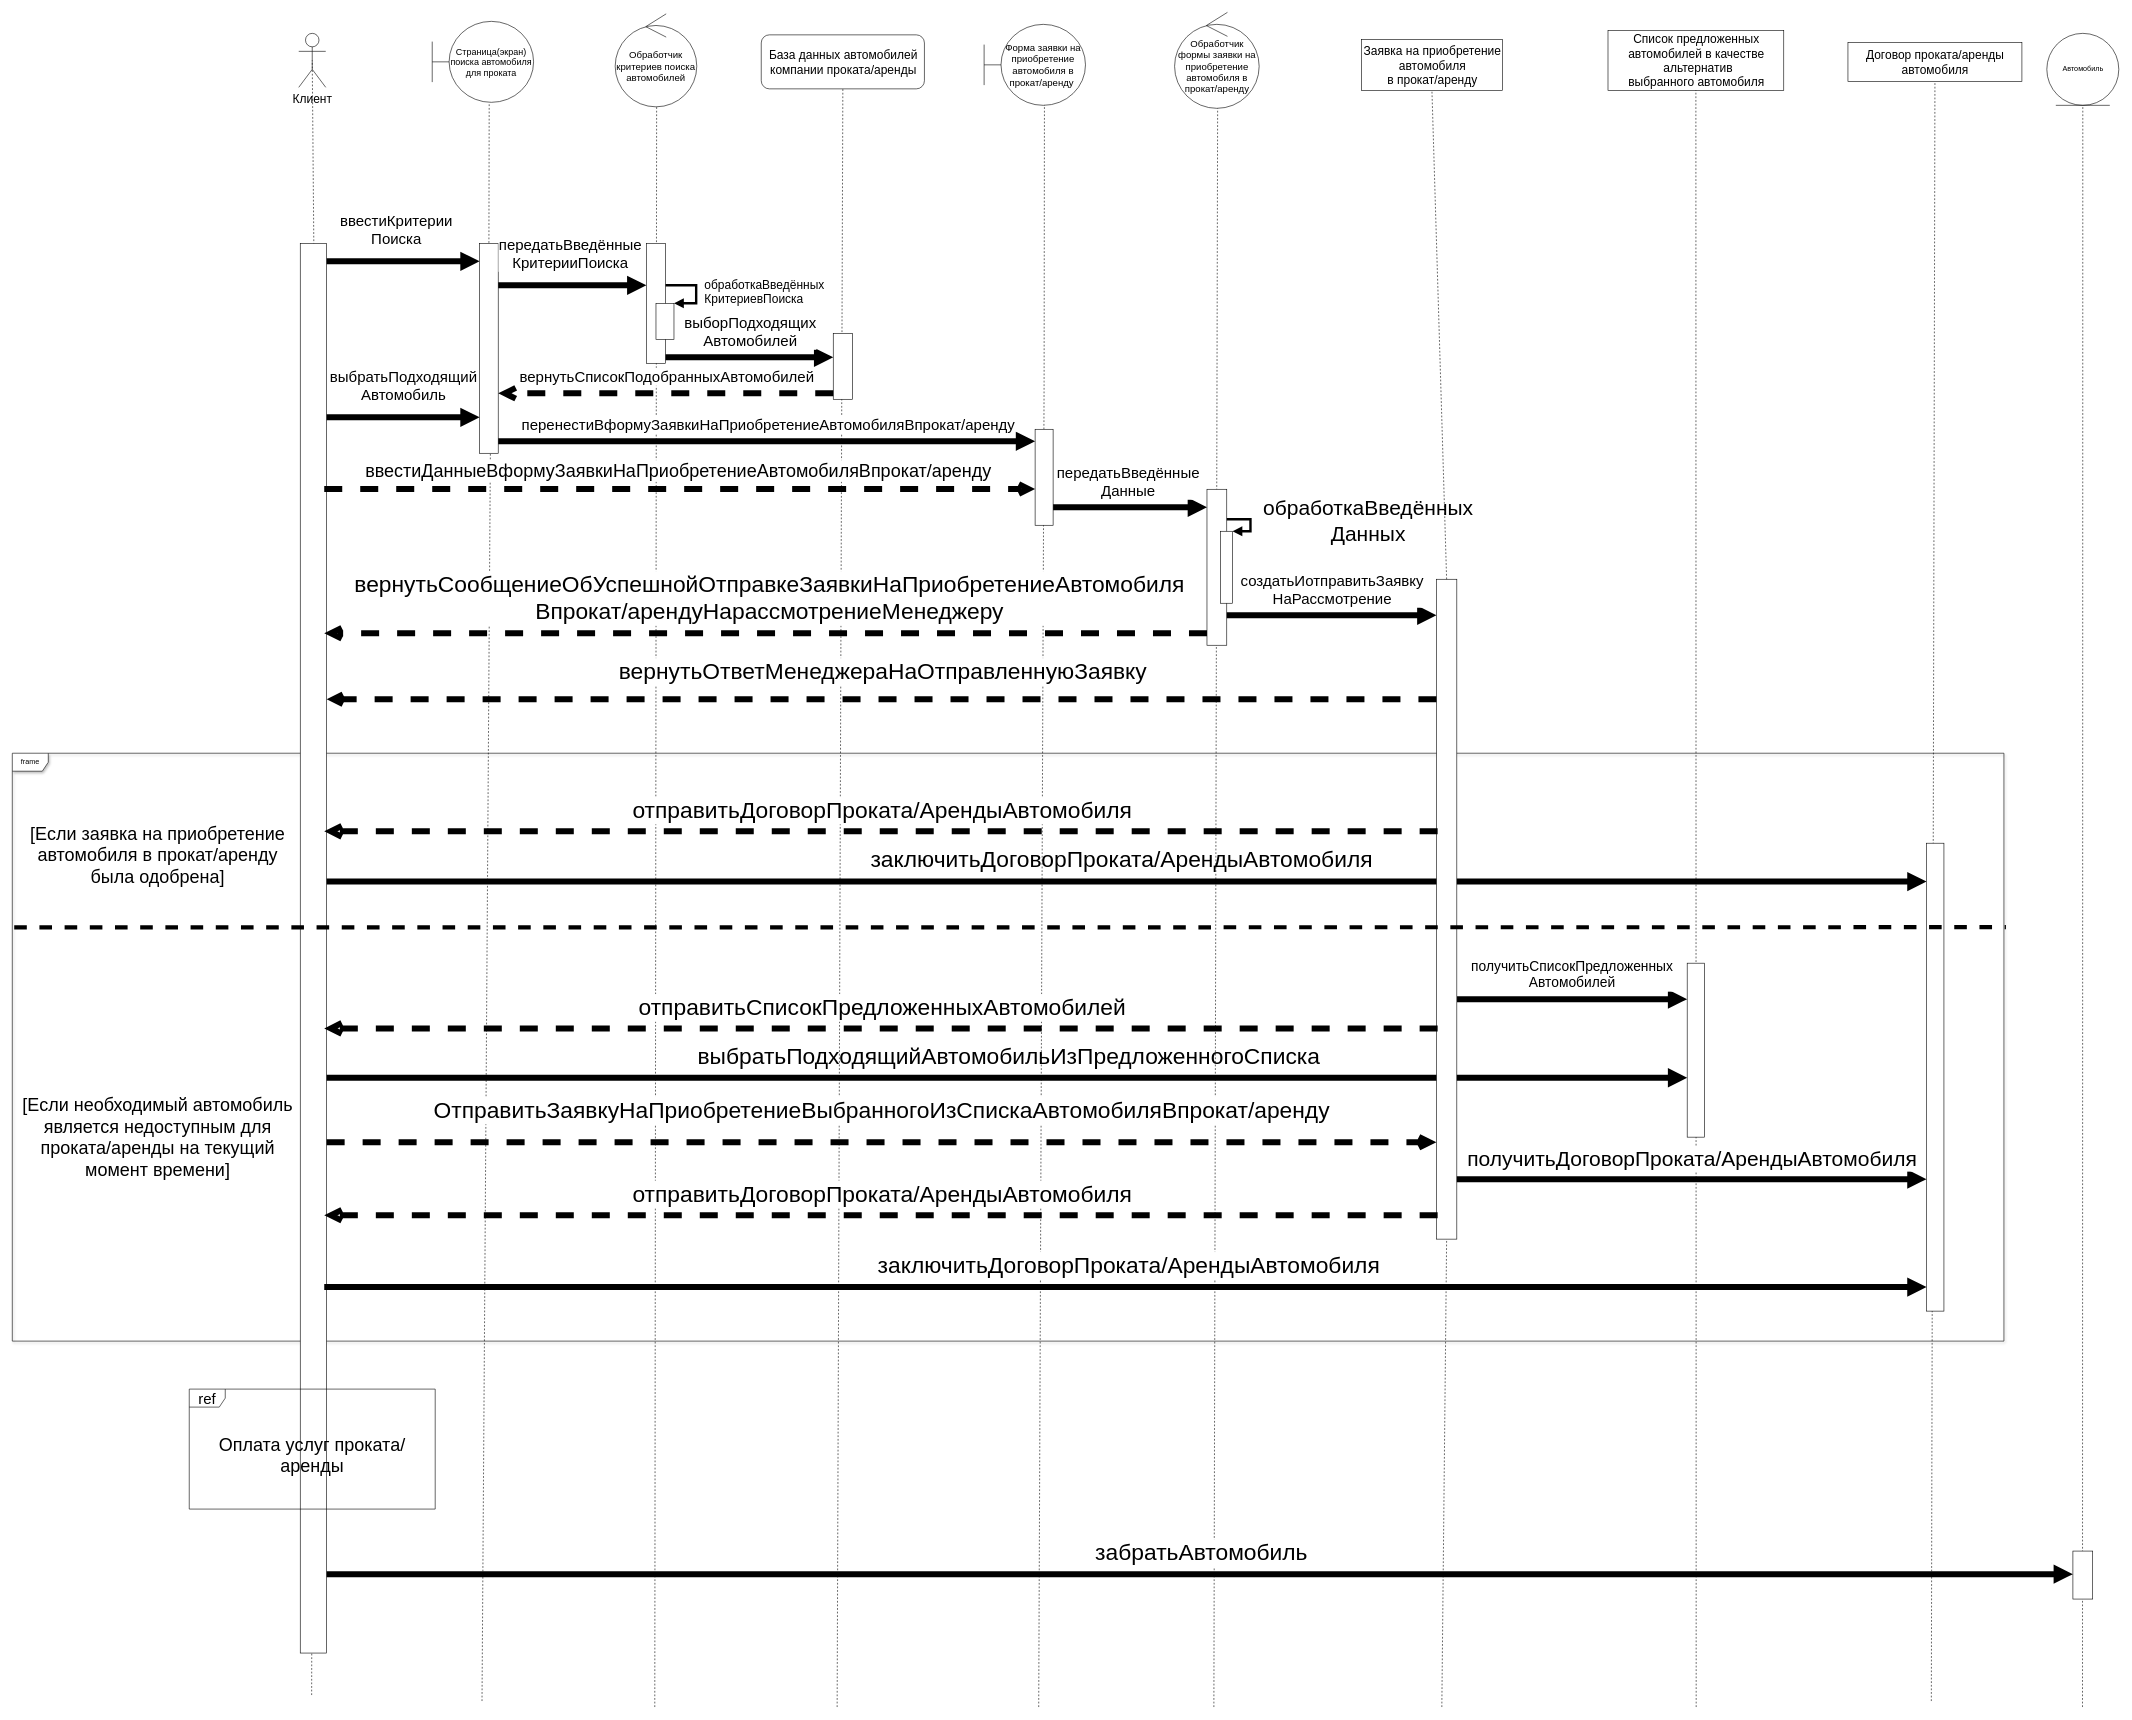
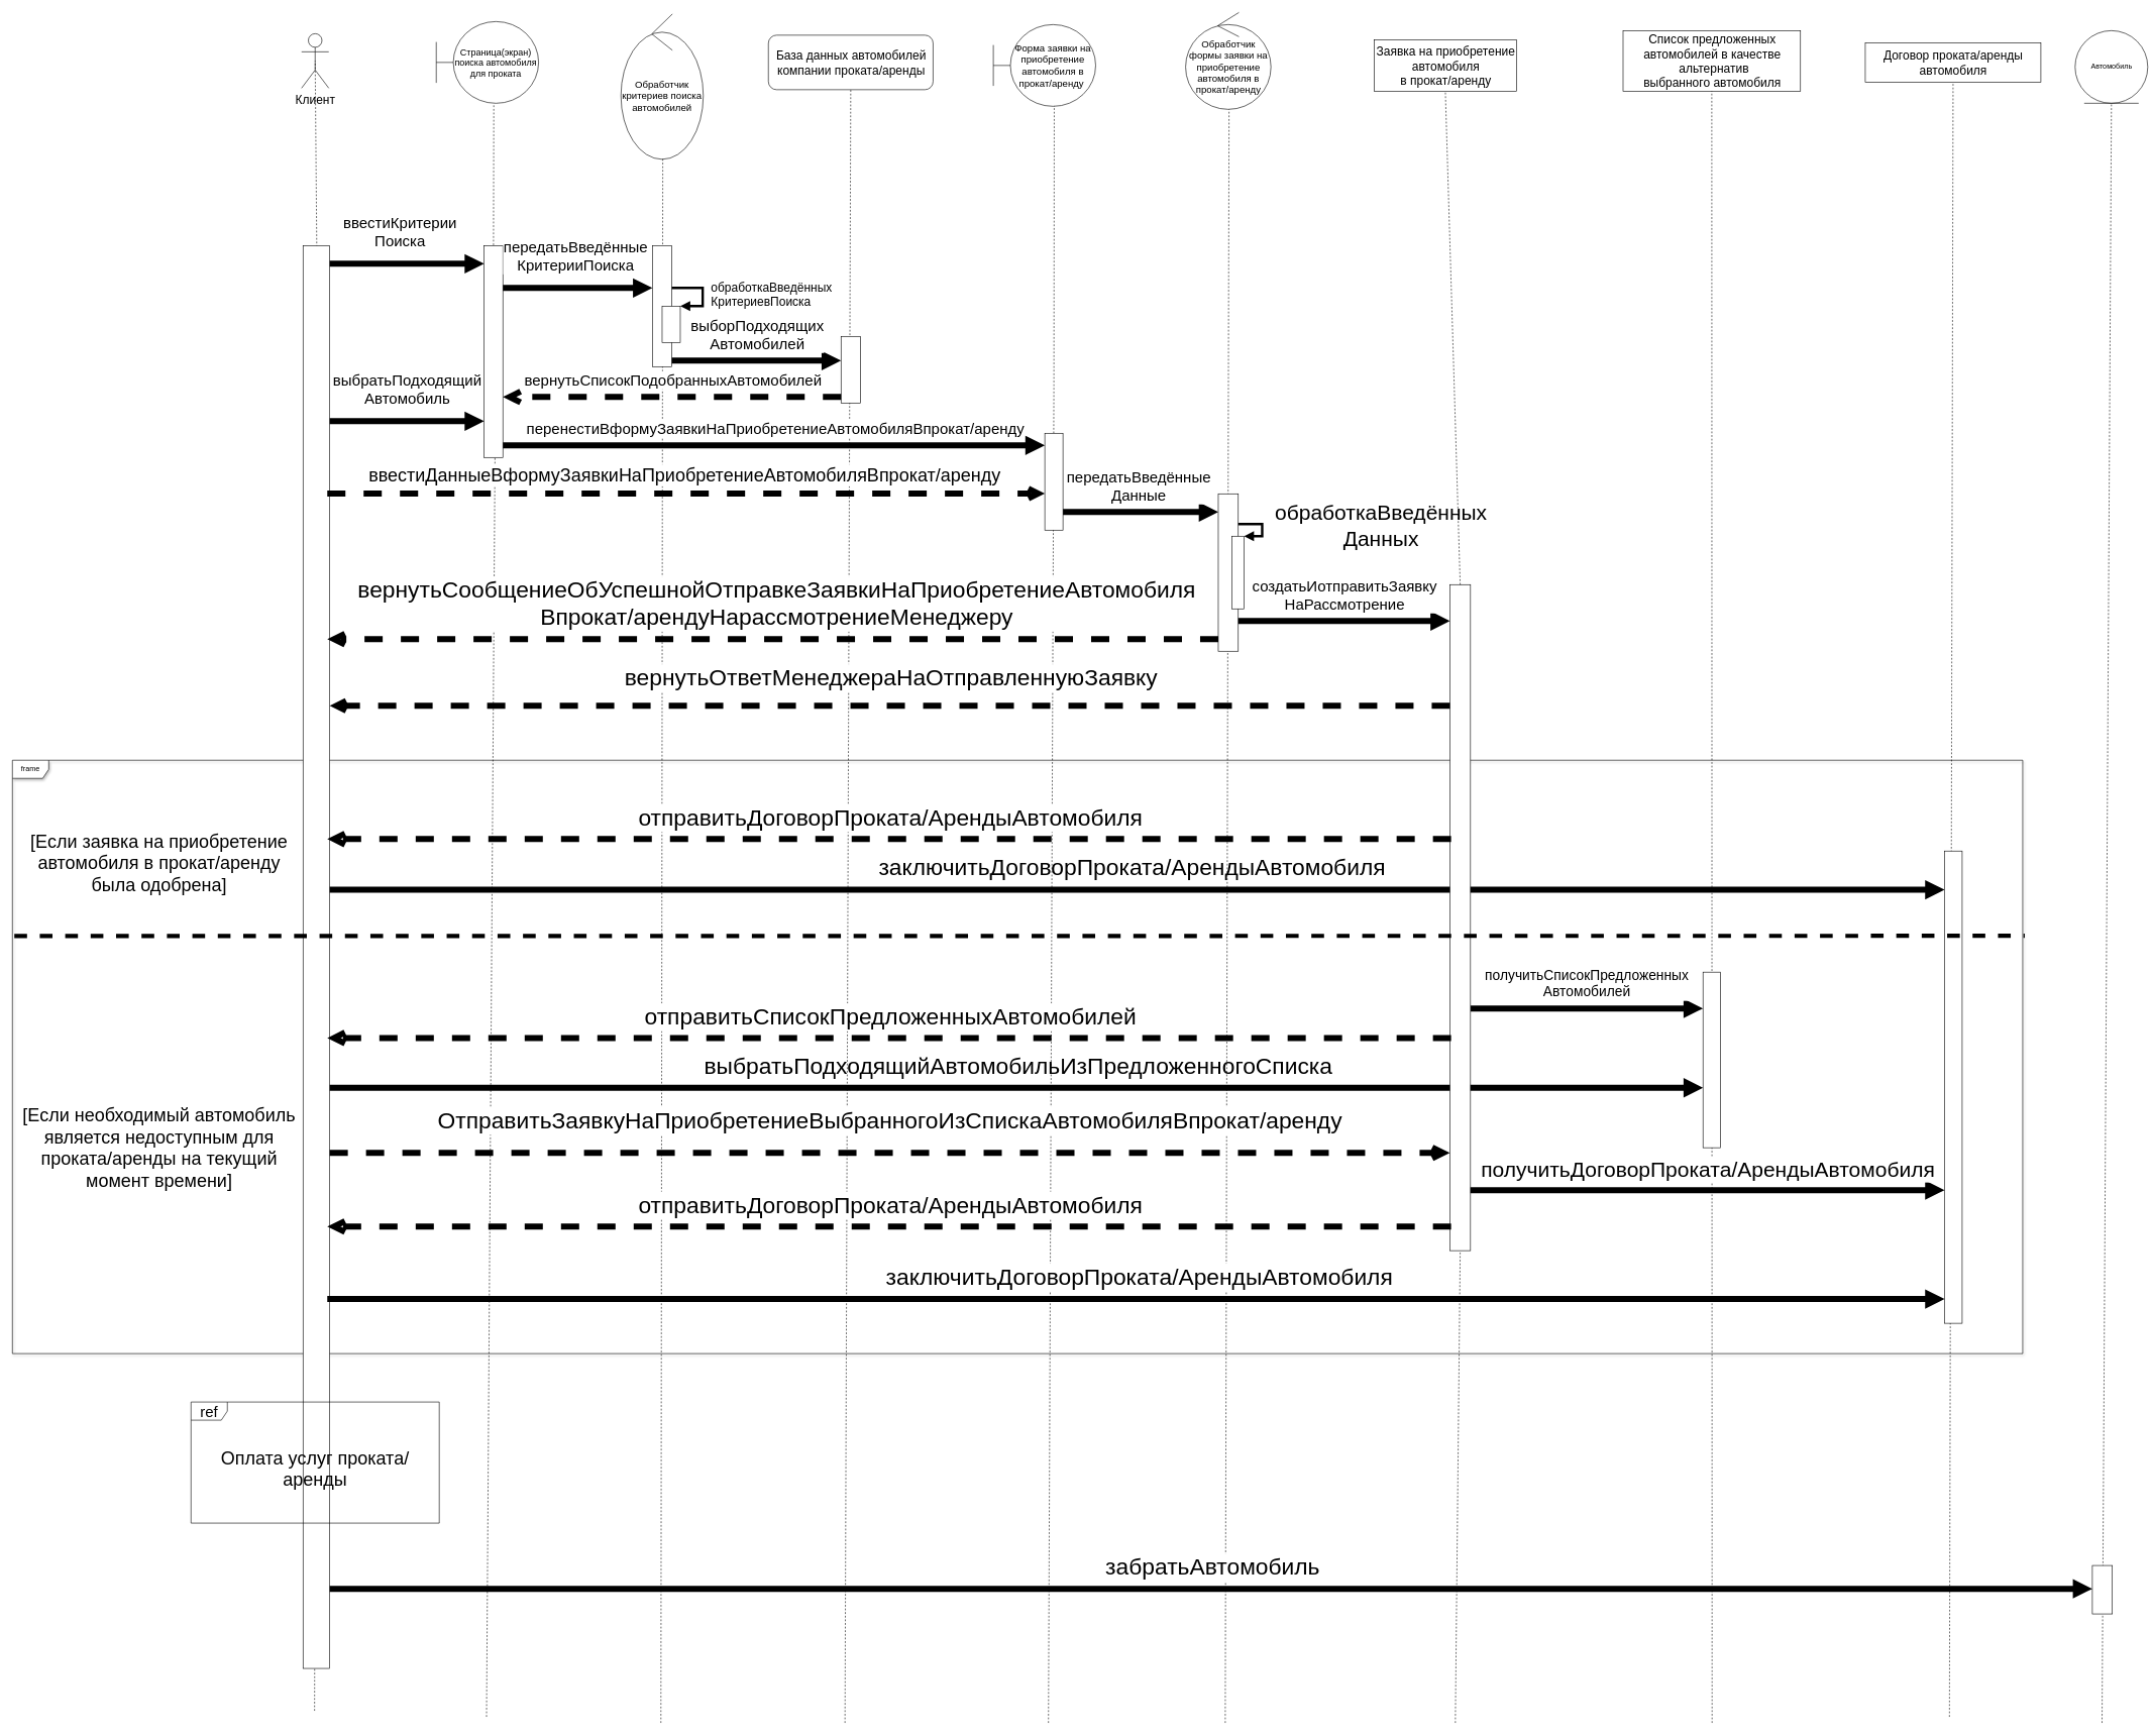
- <mxCell id="10" value="&lt;font style=&quot;font-size: 16px&quot;&gt;Обработчик критериев поиска автомобилей&lt;/font&gt;" style="ellipse;shape=umlControl;whiteSpace=wrap;html=1;" parent="1" vertex="1"><mxGeometry x="1025" y="22.5" width="136" height="155" as="geometry" /></mxCell>
+ <mxCell id="10" value="&lt;font style=&quot;font-size: 16px&quot;&gt;Обработчик критериев поиска автомобилей&lt;/font&gt;" style="ellipse;shape=umlControl;whiteSpace=wrap;html=1;" parent="1" vertex="1"><mxGeometry x="1025" y="22.5" width="136" height="240" as="geometry" /></mxCell>
- <mxCell id="41" value="Автомобиль" style="ellipse;shape=umlEntity;whiteSpace=wrap;html=1;" parent="1" vertex="1"><mxGeometry x="3411.5" y="55" width="120" height="120" as="geometry" /></mxCell>
+ <mxCell id="41" value="Автомобиль" style="ellipse;shape=umlEntity;whiteSpace=wrap;html=1;" parent="1" vertex="1"><mxGeometry x="3426.5" y="50" width="120" height="120" as="geometry" /></mxCell>
